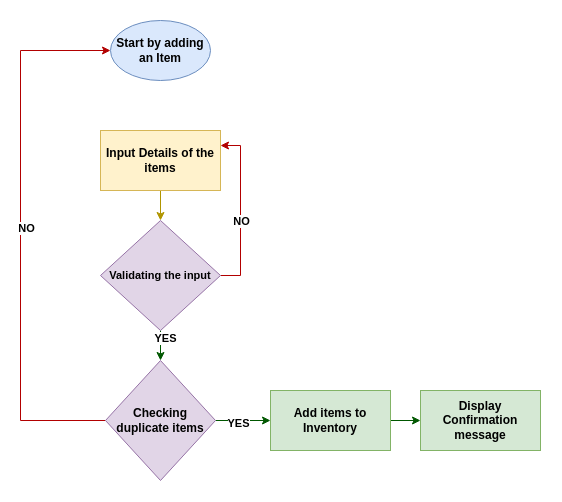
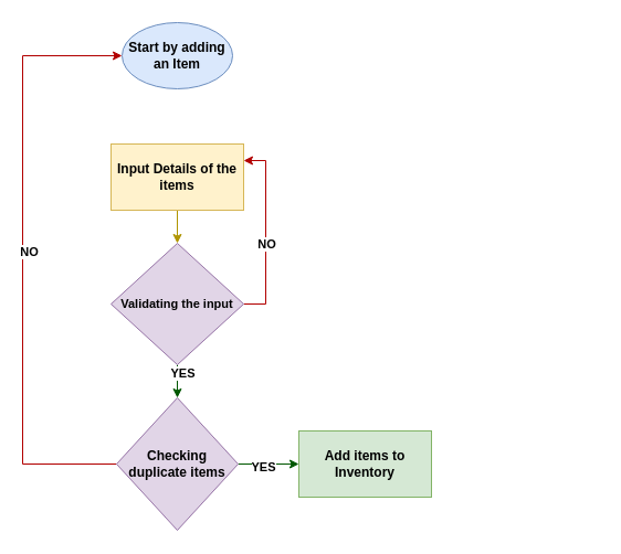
- <mxCell id="15" style="edgeStyle=orthogonalEdgeStyle;rounded=0;orthogonalLoop=1;jettySize=auto;html=1;entryX=0;entryY=0.5;entryDx=0;entryDy=0;fillColor=#008a00;strokeColor=#005700;" edge="1" parent="1" source="16" target="17"><mxGeometry relative="1" as="geometry" /></mxCell>
- <mxCell id="17" value="&lt;b&gt;Display Confirmation message&lt;/b&gt;" style="rounded=0;whiteSpace=wrap;html=1;fillColor=#d5e8d4;strokeColor=#82b366;" vertex="1" parent="1"><mxGeometry x="420" y="390" width="120" height="60" as="geometry" /></mxCell>
